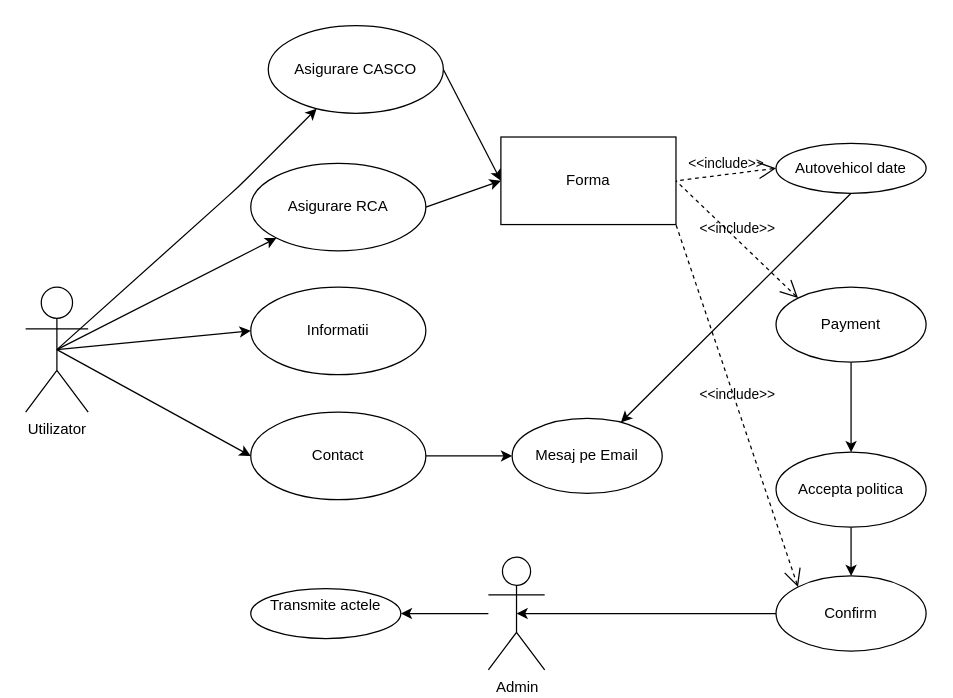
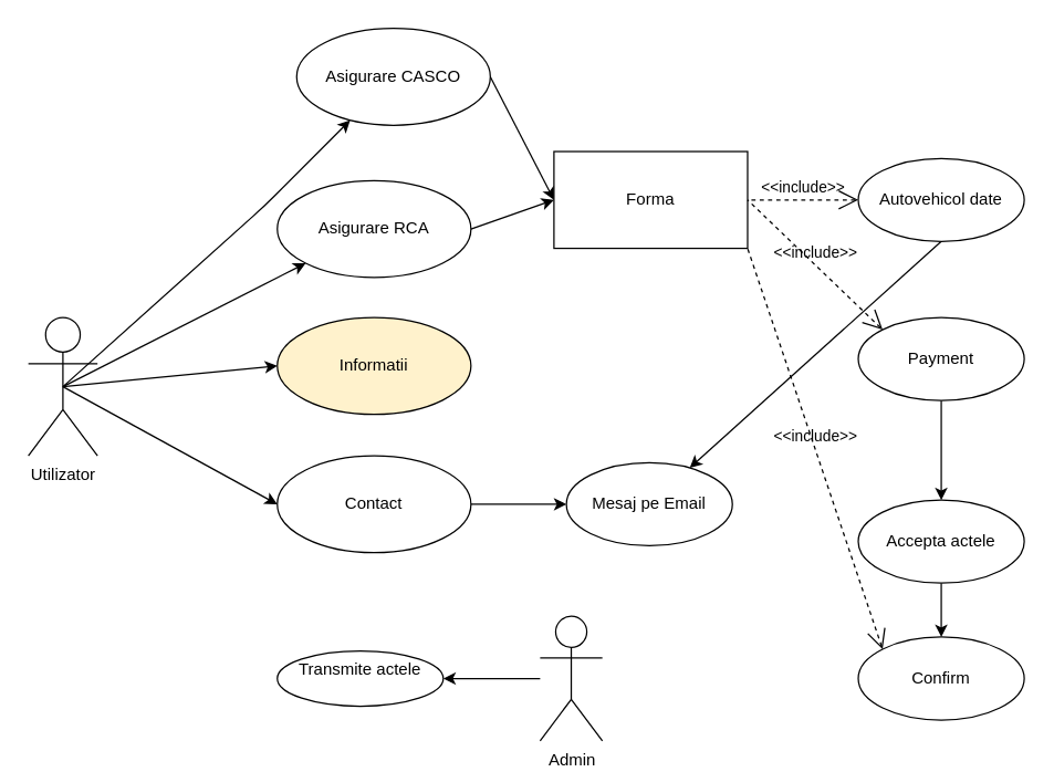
- <mxCell id="14" value="Autovehicol date" style="ellipse;whiteSpace=wrap;html=1;" parent="1" vertex="1"><mxGeometry x="620" y="114" width="120" height="40" as="geometry" /></mxCell>
+ <mxCell id="14" value="Autovehicol date" style="ellipse;whiteSpace=wrap;html=1;" parent="1" vertex="1"><mxGeometry x="620" y="114" width="120" height="60" as="geometry" /></mxCell>
- <mxCell id="9" value="Informatii" style="ellipse;whiteSpace=wrap;html=1;" parent="1" vertex="1"><mxGeometry x="200" y="229" width="140" height="70" as="geometry" /></mxCell>
+ <mxCell id="9" value="Informatii" style="ellipse;whiteSpace=wrap;html=1;fillColor=#fff2cc;" parent="1" vertex="1"><mxGeometry x="200" y="229" width="140" height="70" as="geometry" /></mxCell>
- <mxCell id="25" value="Accepta politica" style="ellipse;whiteSpace=wrap;html=1;" parent="1" vertex="1"><mxGeometry x="620" y="361" width="120" height="60" as="geometry" /></mxCell>
+ <mxCell id="25" value="Accepta actele" style="ellipse;whiteSpace=wrap;html=1;" parent="1" vertex="1"><mxGeometry x="620" y="361" width="120" height="60" as="geometry" /></mxCell>
- <mxCell id="19" style="edgeStyle=none;html=1;exitX=0;exitY=0.5;exitDx=0;exitDy=0;entryX=0.5;entryY=0.5;entryDx=0;entryDy=0;entryPerimeter=0;" parent="1" source="20" target="22" edge="1"><mxGeometry relative="1" as="geometry" /></mxCell>
